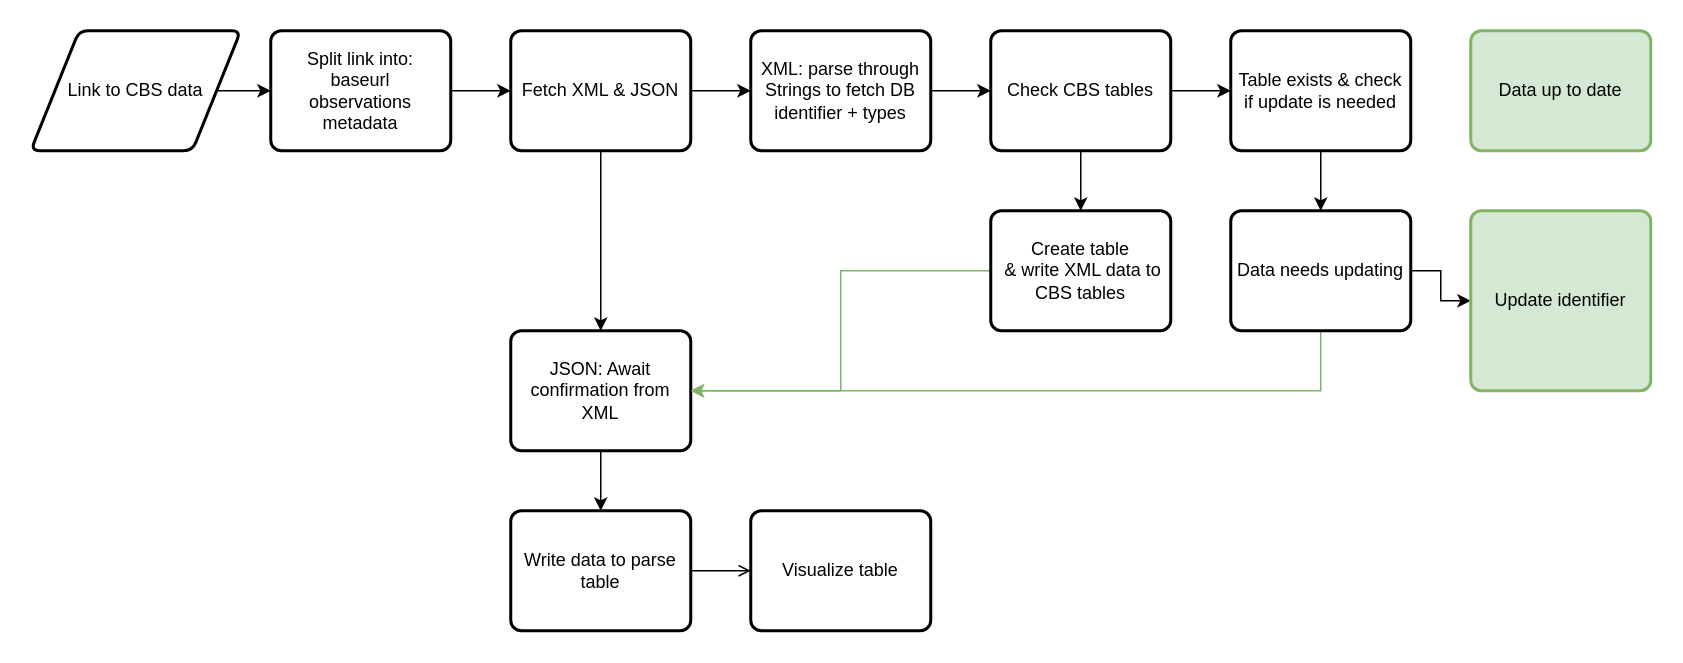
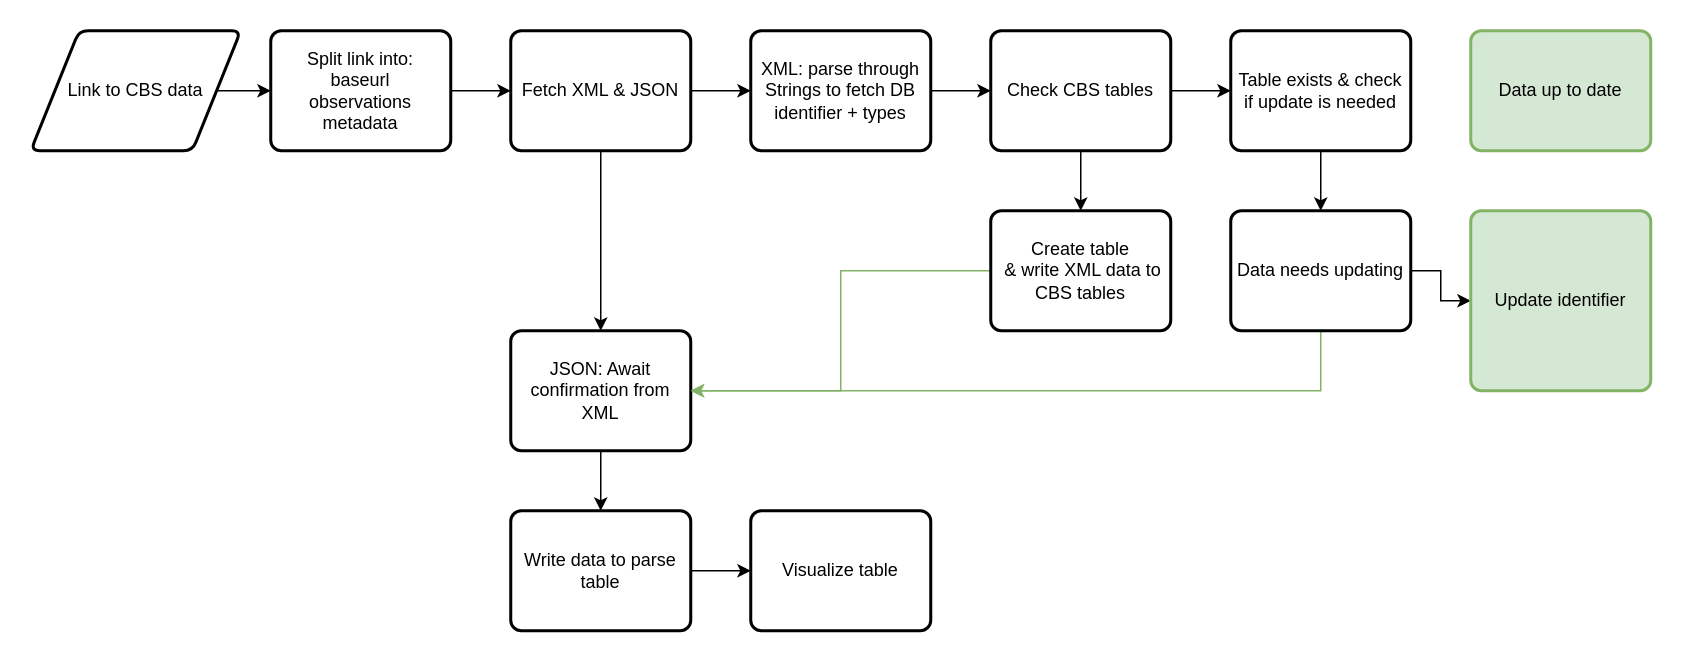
- <mxCell id="25" style="edgeStyle=orthogonalEdgeStyle;rounded=0;orthogonalLoop=1;jettySize=auto;html=1;endArrow=open;" edge="1" parent="1" source="26" target="27"><mxGeometry relative="1" as="geometry" /></mxCell>
+ <mxCell id="25" style="edgeStyle=orthogonalEdgeStyle;rounded=0;orthogonalLoop=1;jettySize=auto;html=1;" edge="1" parent="1" source="26" target="27"><mxGeometry relative="1" as="geometry" /></mxCell>
